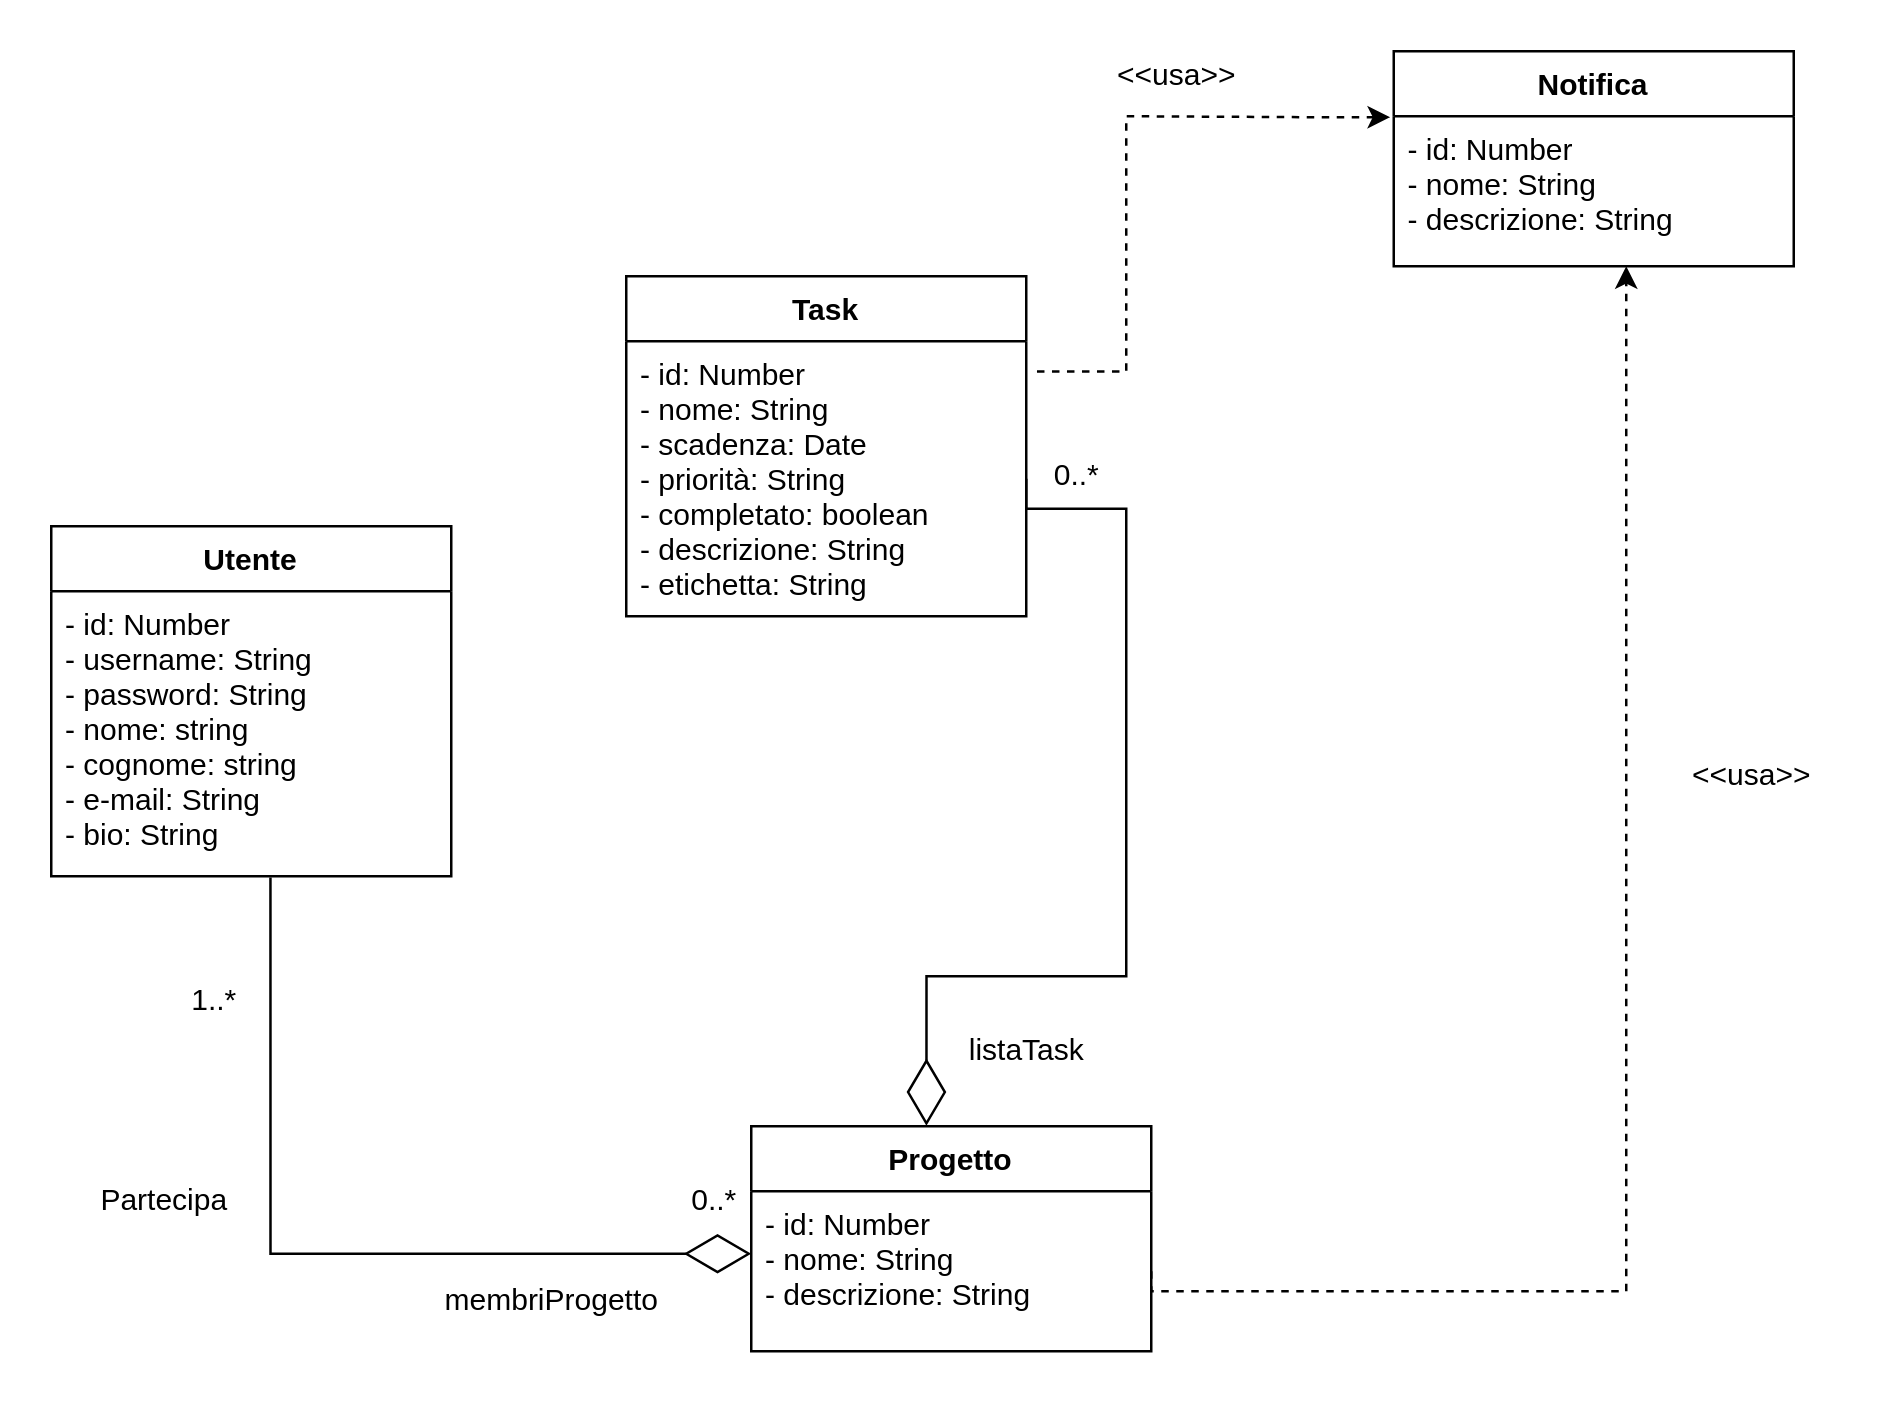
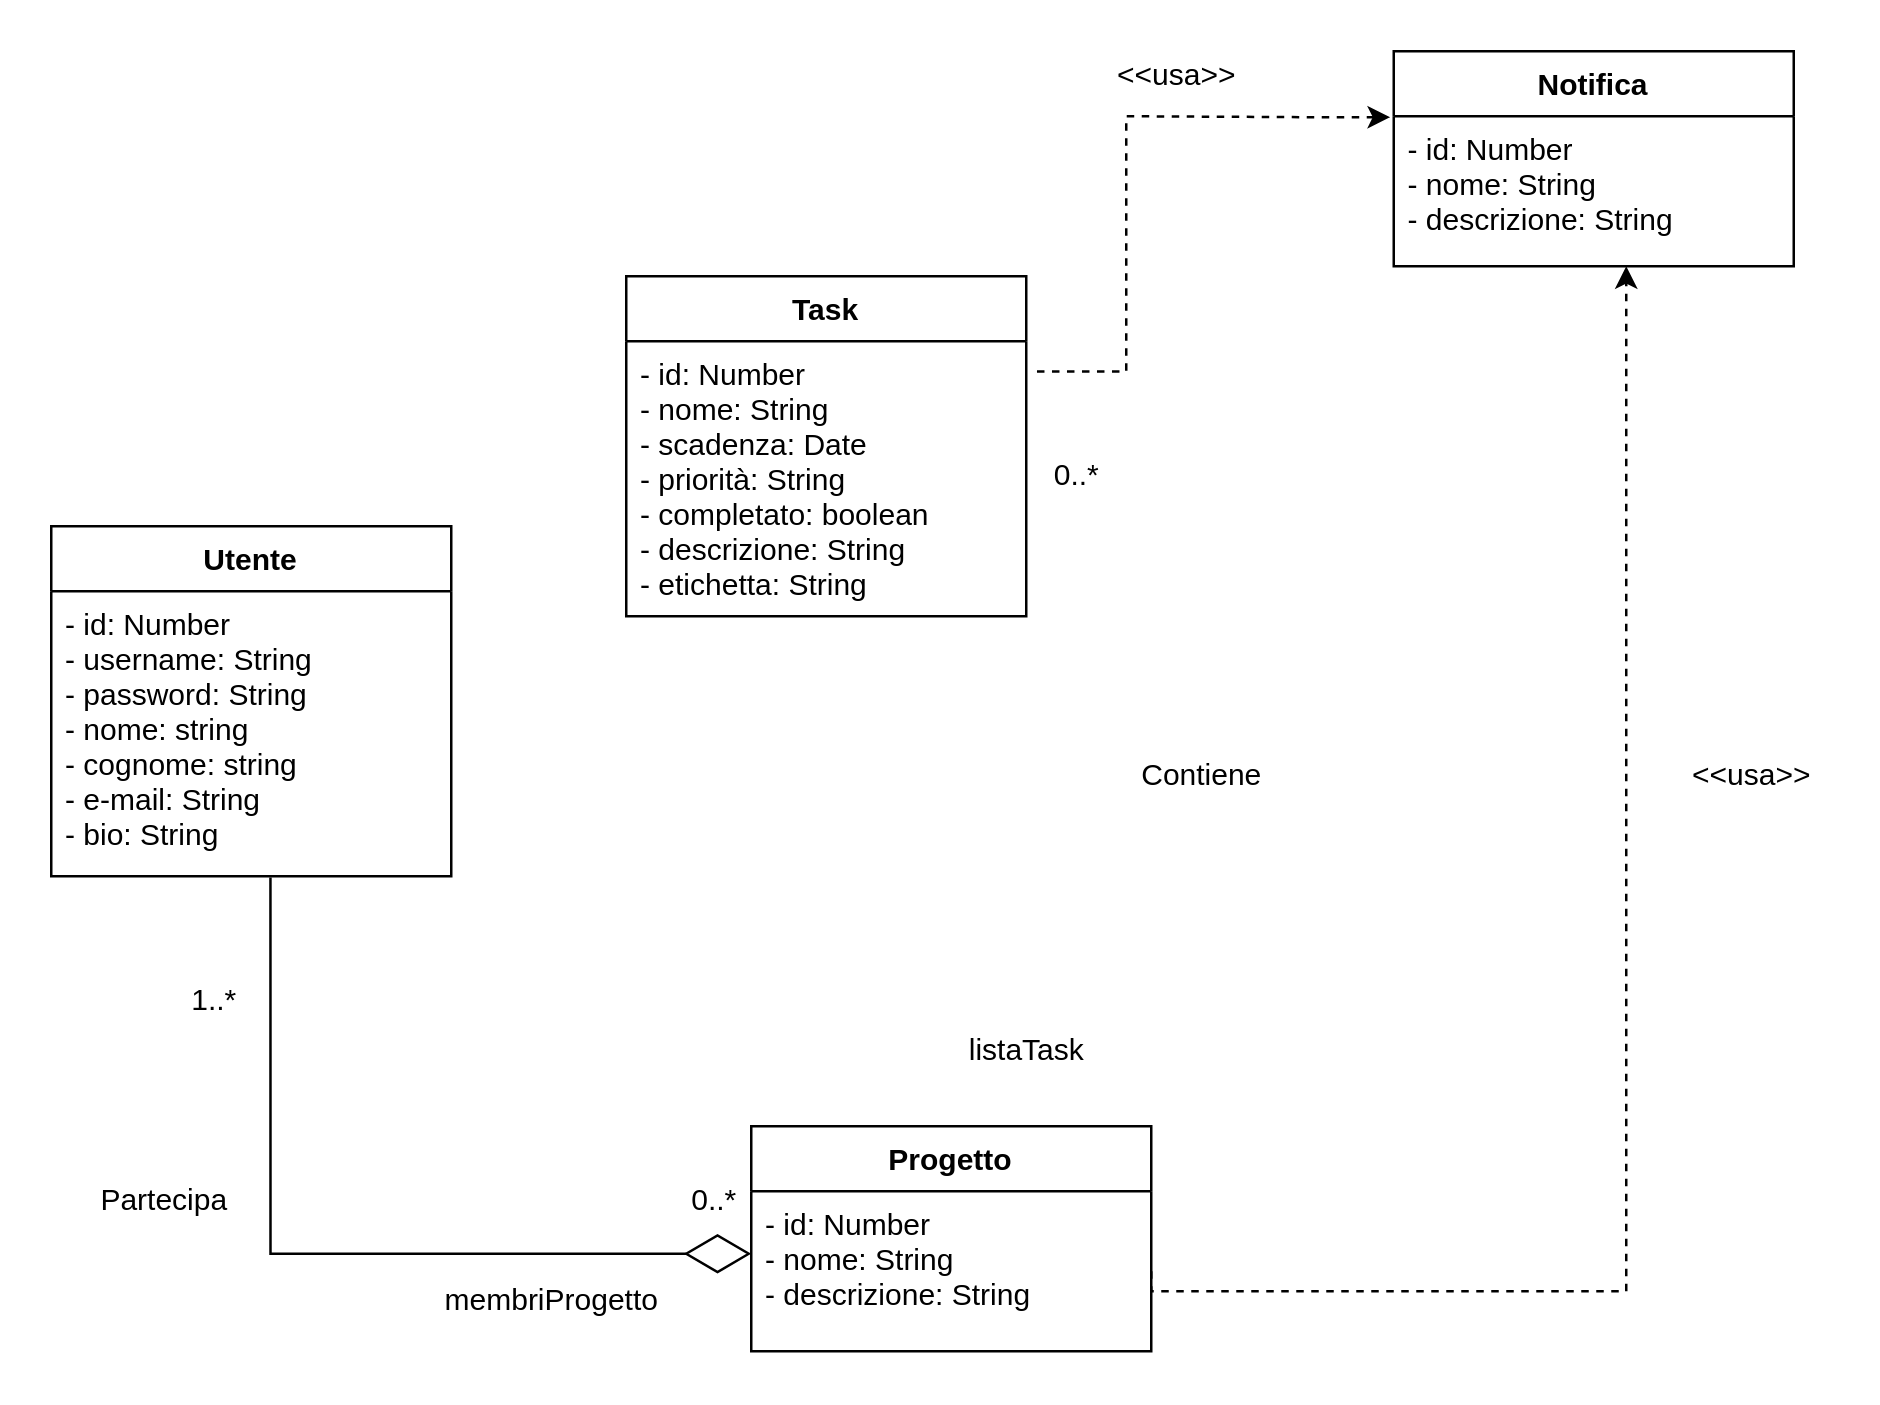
+ <mxCell id="17" value="Contiene" style="text;html=1;align=center;verticalAlign=middle;resizable=0;points=[];autosize=1;" parent="1" vertex="1"><mxGeometry x="450" y="300" width="60" height="20" as="geometry" /></mxCell>
- <mxCell id="14" style="edgeStyle=orthogonalEdgeStyle;rounded=0;orthogonalLoop=1;jettySize=auto;html=1;exitX=1;exitY=0.5;exitDx=0;exitDy=0;endArrow=diamondThin;endFill=0;endSize=24;entryX=0.438;entryY=-0.002;entryDx=0;entryDy=0;entryPerimeter=0;" parent="1" source="8" target="4" edge="1"><mxGeometry relative="1" as="geometry"><mxPoint x="370" y="428" as="targetPoint" /><Array as="points"><mxPoint x="410" y="203" /><mxPoint x="450" y="203" /><mxPoint x="450" y="390" /><mxPoint x="370" y="390" /></Array></mxGeometry></mxCell>
